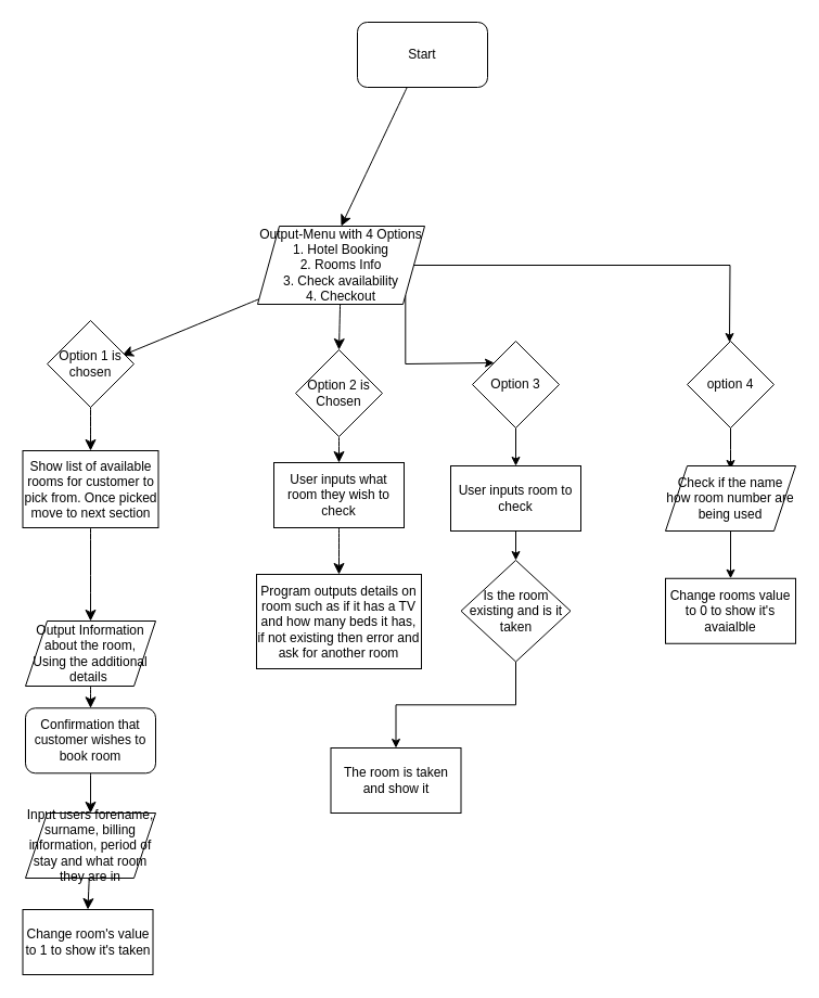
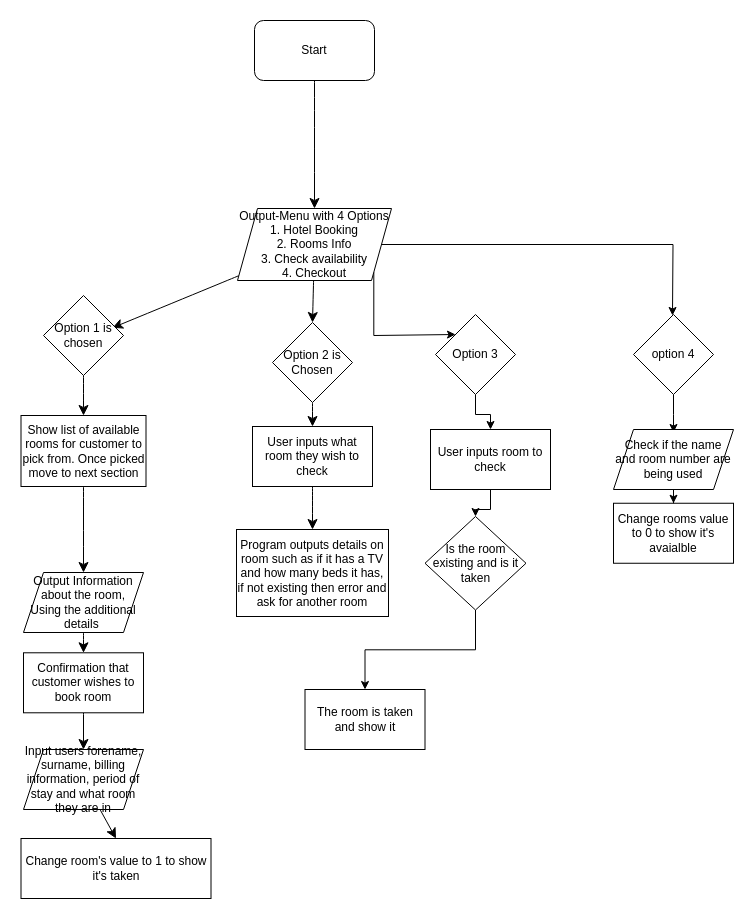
- <mxCell id="3" value="Start" style="rounded=1;whiteSpace=wrap;html=1;" parent="1" vertex="1"><mxGeometry x="329" y="20" width="120" height="60" as="geometry" /></mxCell>
+ <mxCell id="3" value="Start" style="rounded=1;whiteSpace=wrap;html=1;" parent="1" vertex="1"><mxGeometry x="254" y="20" width="120" height="60" as="geometry" /></mxCell>
- <mxCell id="28" value="User inputs room to check" style="rounded=0;whiteSpace=wrap;html=1;" vertex="1" parent="1"><mxGeometry x="415" y="429" width="120" height="60" as="geometry" /></mxCell>
+ <mxCell id="28" value="User inputs room to check" style="rounded=0;whiteSpace=wrap;html=1;" vertex="1" parent="1"><mxGeometry x="430" y="429" width="120" height="60" as="geometry" /></mxCell>
- <mxCell id="35" value="Check if the name how room number are being used" style="shape=parallelogram;perimeter=parallelogramPerimeter;whiteSpace=wrap;html=1;fixedSize=1;" vertex="1" parent="1"><mxGeometry x="613" y="429" width="120" height="60" as="geometry" /></mxCell>
+ <mxCell id="35" value="Check if the name and room number are being used" style="shape=parallelogram;perimeter=parallelogramPerimeter;whiteSpace=wrap;html=1;fixedSize=1;" vertex="1" parent="1"><mxGeometry x="613" y="429" width="120" height="60" as="geometry" /></mxCell>
- <mxCell id="36" value="Change rooms value to 0 to show it's avaialble" style="whiteSpace=wrap;html=1;" vertex="1" parent="1"><mxGeometry x="613" y="532.75" width="120" height="60" as="geometry" /></mxCell>
+ <mxCell id="36" value="Change rooms value to 0 to show it's avaialble" style="whiteSpace=wrap;html=1;" vertex="1" parent="1"><mxGeometry x="613" y="502.75" width="120" height="60" as="geometry" /></mxCell>
- <mxCell id="20" value="Confirmation that customer wishes to book room" style="whiteSpace=wrap;html=1;rounded=1;" parent="1" vertex="1"><mxGeometry x="23" y="652.294" width="120" height="60" as="geometry" /></mxCell>
+ <mxCell id="20" value="Confirmation that customer wishes to book room" style="rounded=0;whiteSpace=wrap;html=1;" parent="1" vertex="1"><mxGeometry x="23" y="652.294" width="120" height="60" as="geometry" /></mxCell>
- <mxCell id="23" value="Change room's value to 1 to show it's taken" style="rounded=0;whiteSpace=wrap;html=1;" parent="1" vertex="1"><mxGeometry x="20.5" y="838" width="120" height="60" as="geometry" /></mxCell>
+ <mxCell id="23" value="Change room's value to 1 to show it's taken" style="rounded=0;whiteSpace=wrap;html=1;" parent="1" vertex="1"><mxGeometry x="20.5" y="838" width="190" height="60" as="geometry" /></mxCell>
